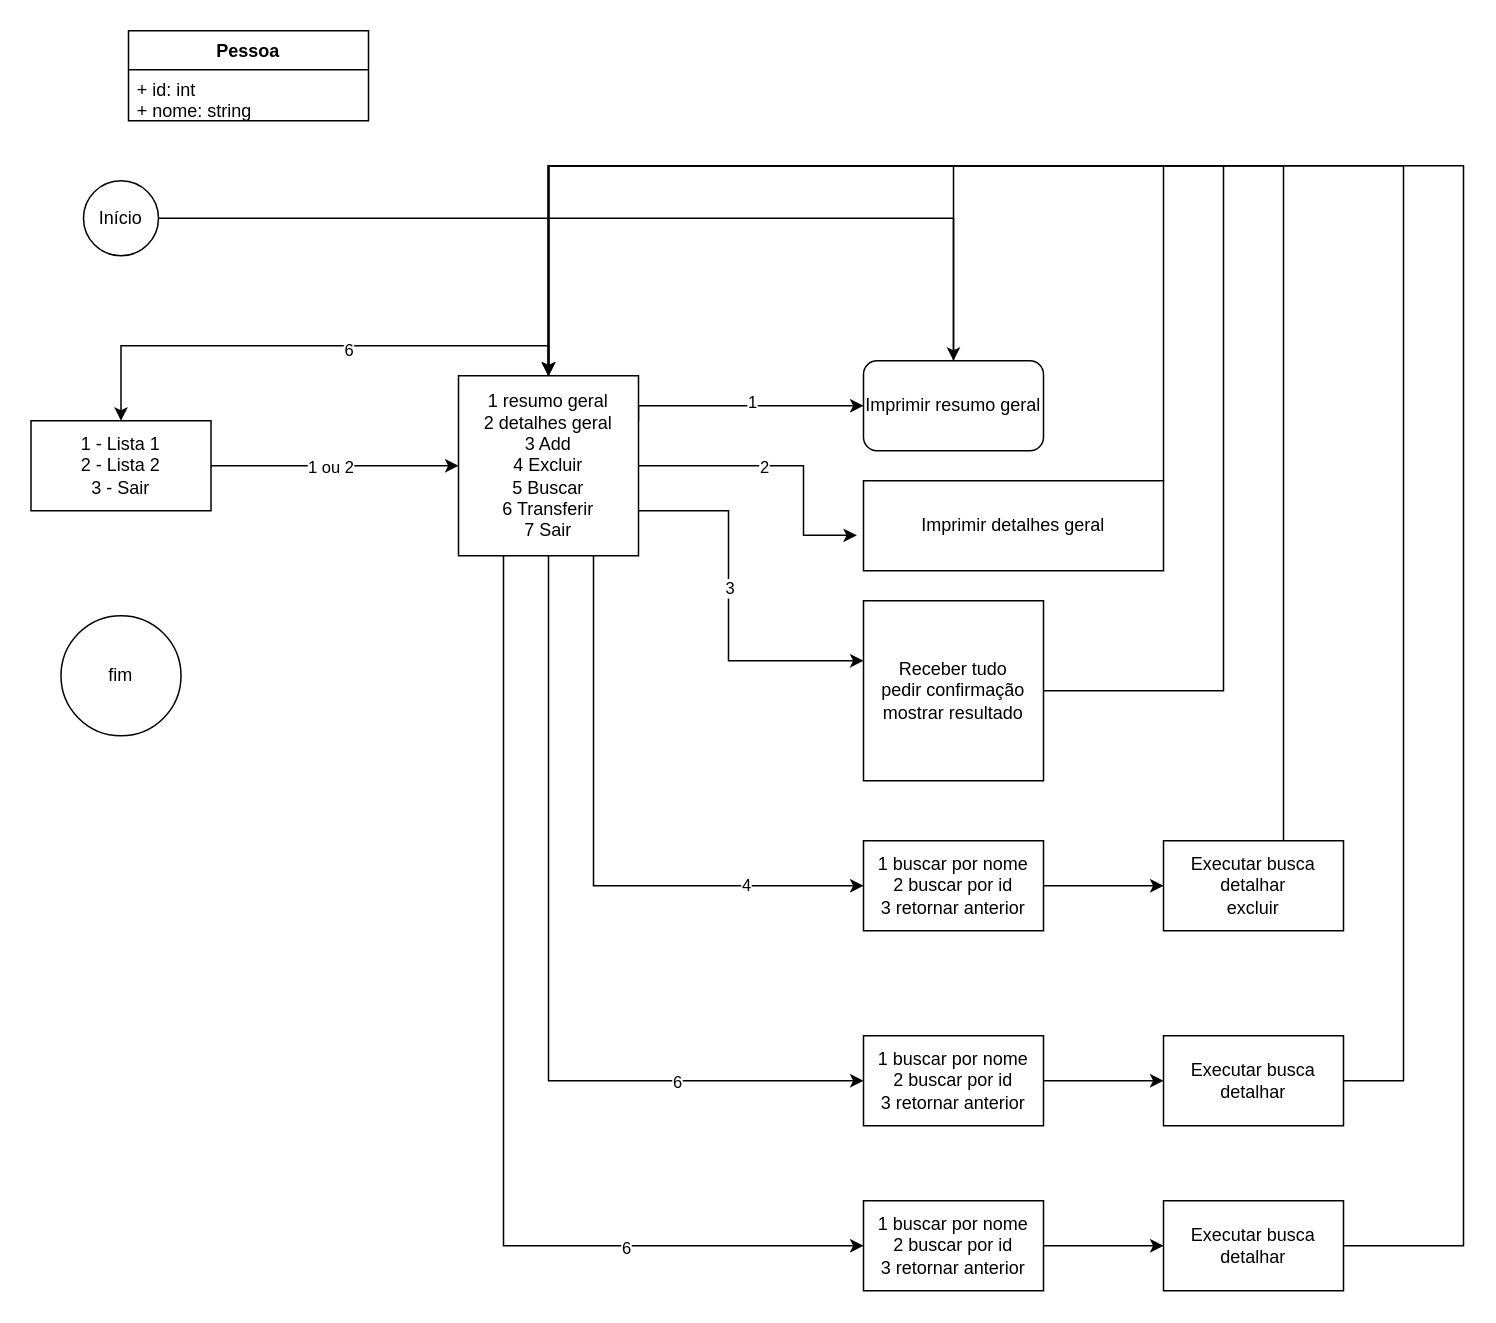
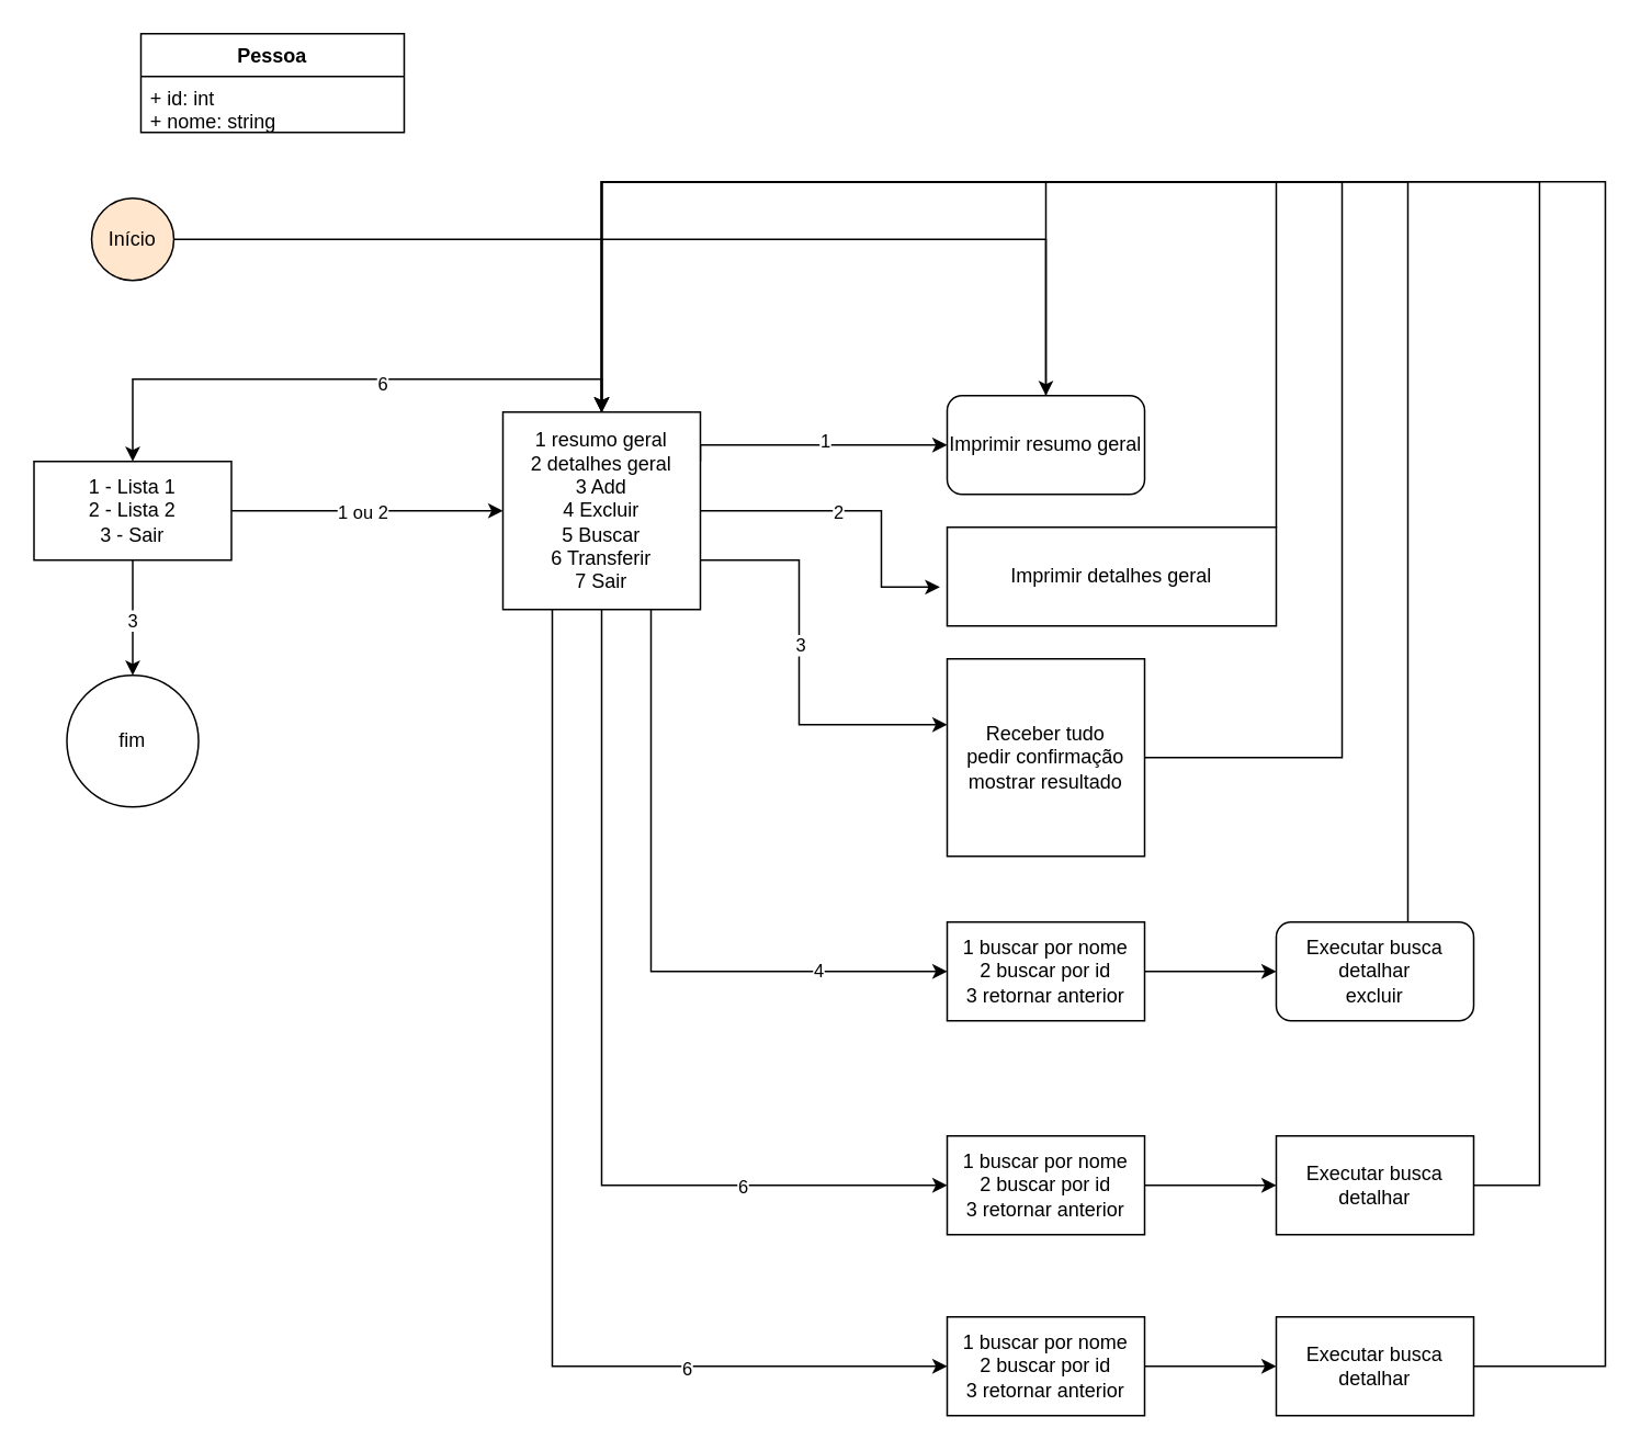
- <mxCell id="5" value="Início" style="ellipse;whiteSpace=wrap;html=1;aspect=fixed;" vertex="1" parent="1"><mxGeometry x="55" y="120" width="50" height="50" as="geometry" /></mxCell>
+ <mxCell id="5" value="Início" style="ellipse;whiteSpace=wrap;html=1;aspect=fixed;fillColor=#ffe6cc;" vertex="1" parent="1"><mxGeometry x="55" y="120" width="50" height="50" as="geometry" /></mxCell>
+ <mxCell id="6" style="edgeStyle=orthogonalEdgeStyle;rounded=0;orthogonalLoop=1;jettySize=auto;html=1;entryX=0.5;entryY=0;entryDx=0;entryDy=0;" edge="1" parent="1" source="10" target="11"><mxGeometry relative="1" as="geometry" /></mxCell>
+ <mxCell id="7" value="3" style="edgeLabel;html=1;align=center;verticalAlign=middle;resizable=0;points=[];" vertex="1" connectable="0" parent="6"><mxGeometry x="0.027" y="-1" relative="1" as="geometry"><mxPoint as="offset" /></mxGeometry></mxCell>
- <mxCell id="40" value="Executar busca&lt;br&gt;detalhar&lt;br&gt;excluir" style="whiteSpace=wrap;html=1;rounded=0;" vertex="1" parent="1"><mxGeometry x="775" y="560" width="120" height="60" as="geometry" /></mxCell>
+ <mxCell id="40" value="Executar busca&lt;br&gt;detalhar&lt;br&gt;excluir" style="whiteSpace=wrap;html=1;rounded=1;" vertex="1" parent="1"><mxGeometry x="775" y="560" width="120" height="60" as="geometry" /></mxCell>
